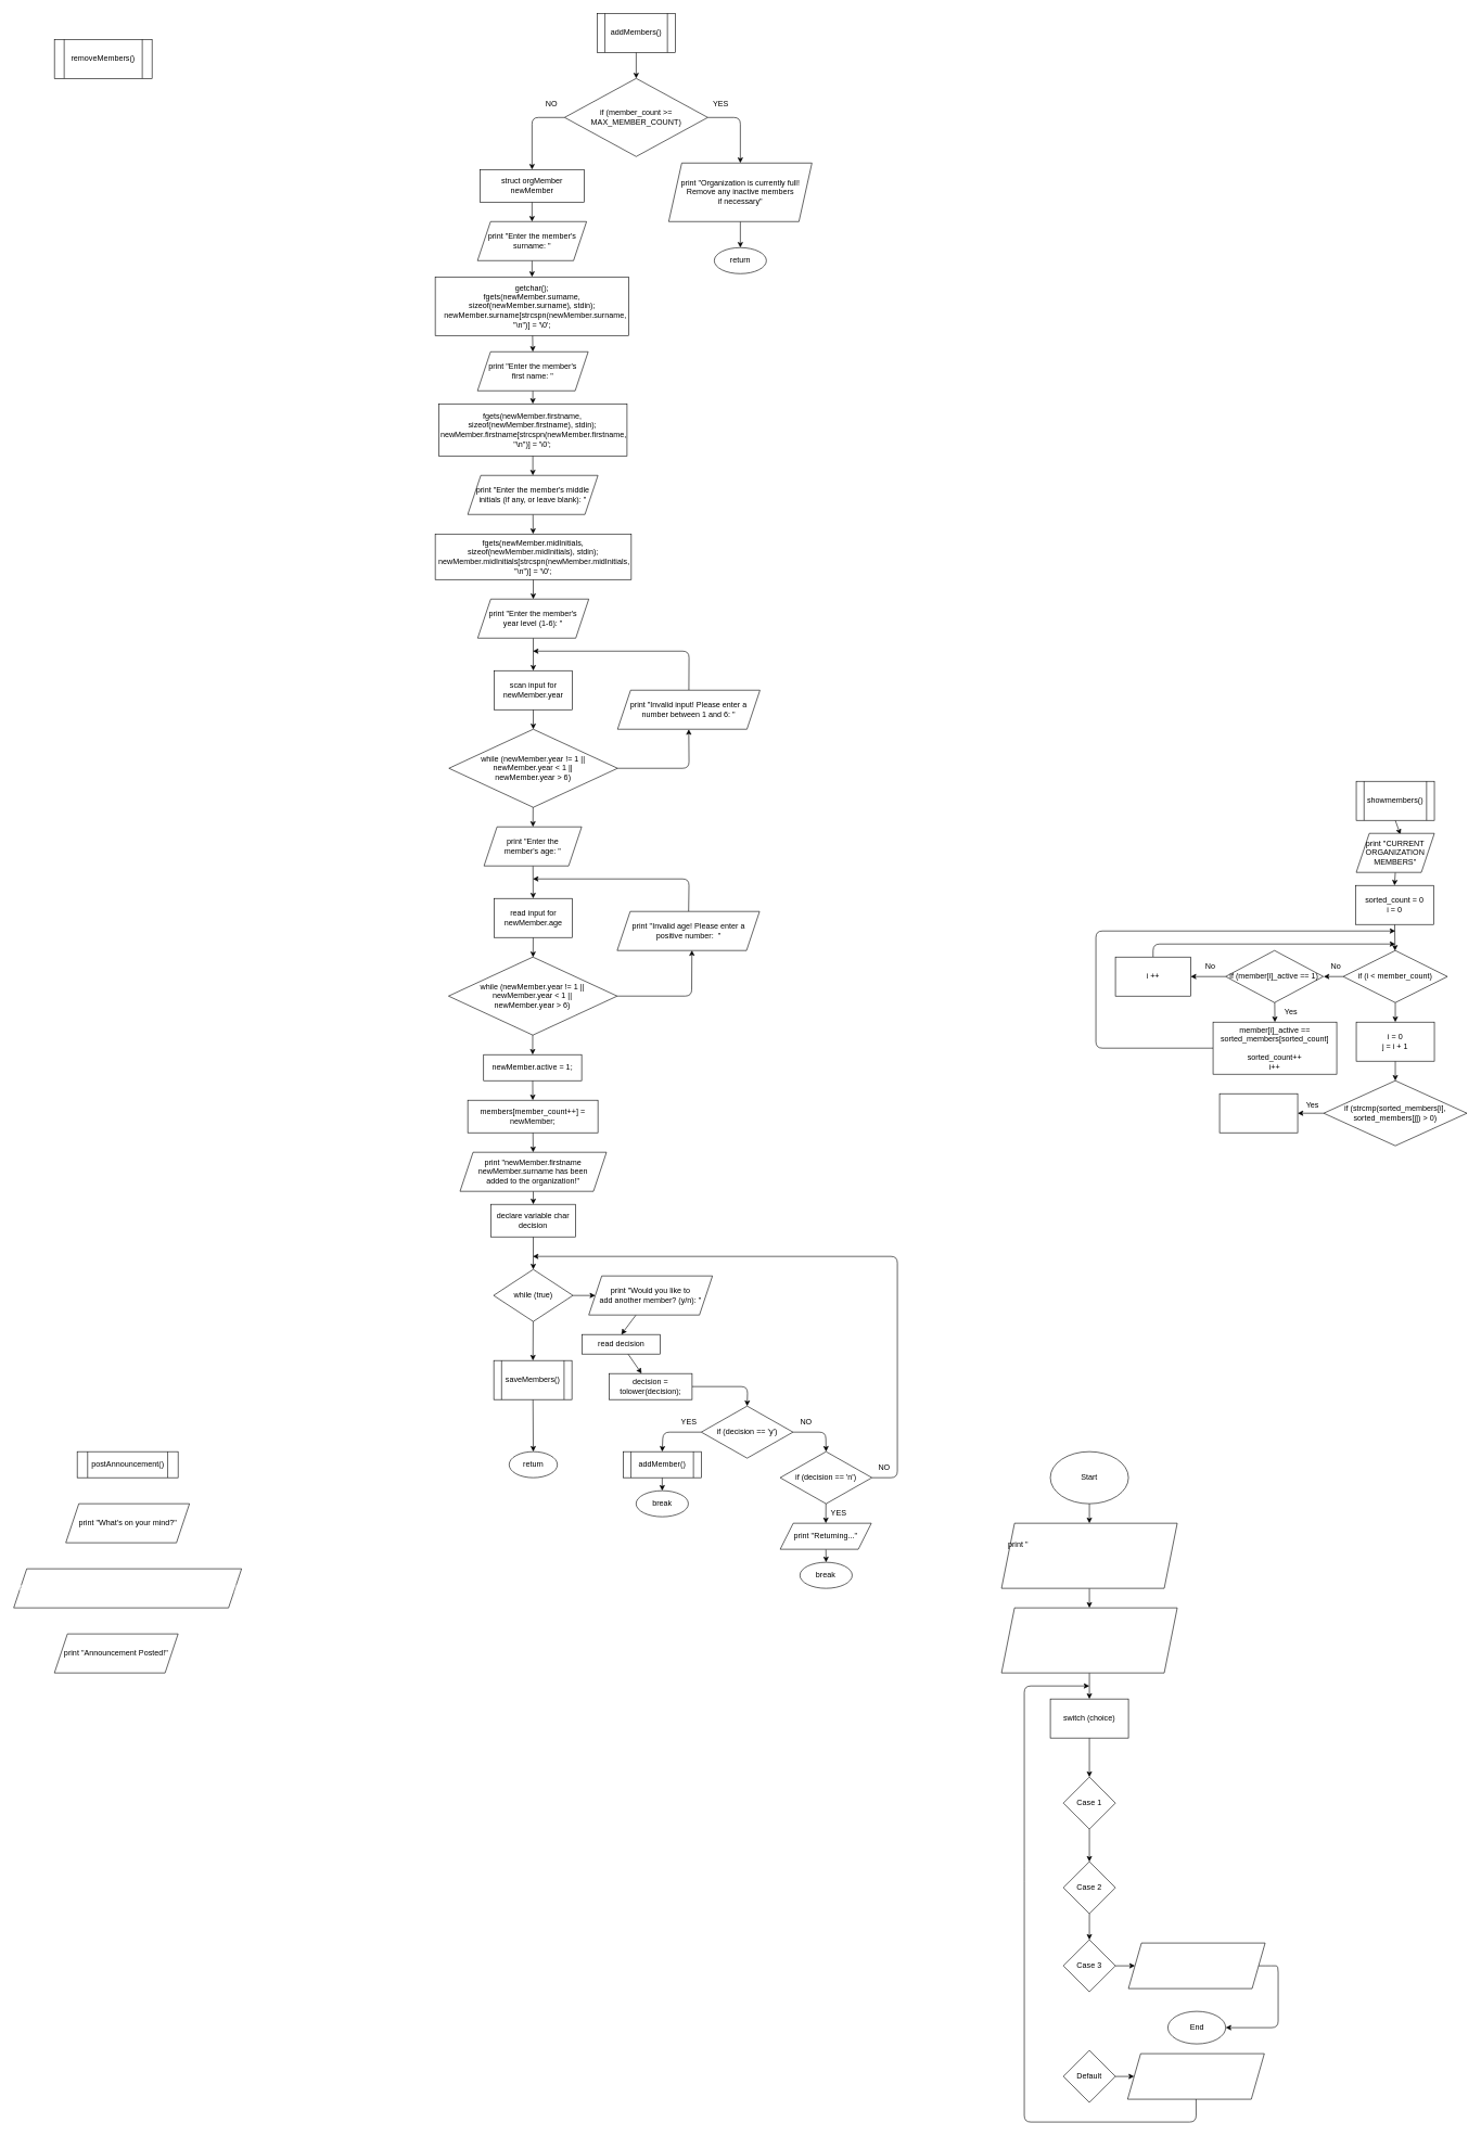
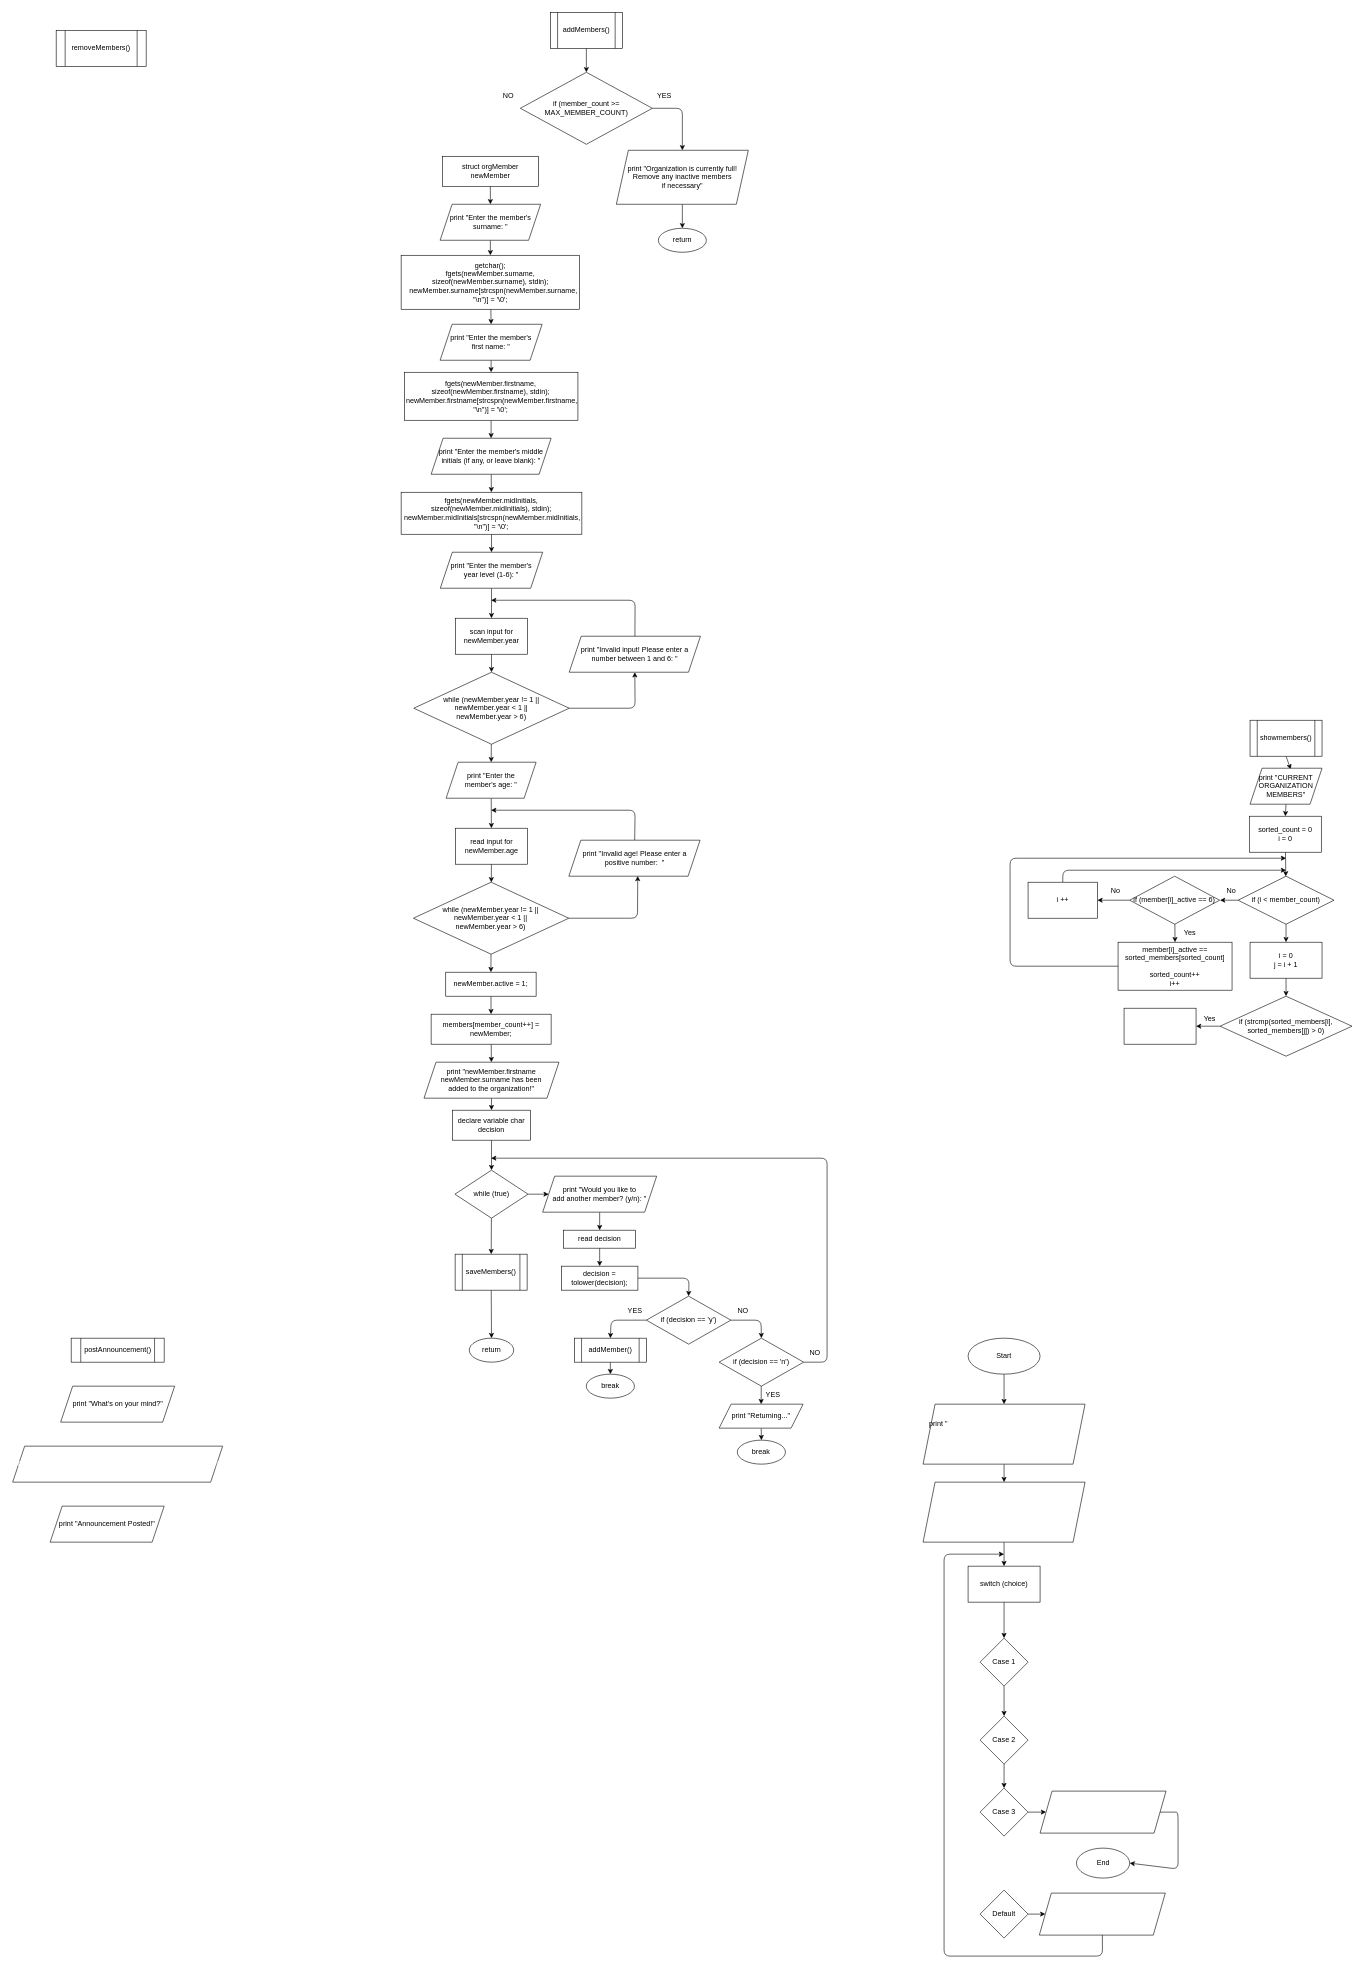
- <mxCell id="130" value="removeMembers()" style="shape=process;whiteSpace=wrap;html=1;backgroundOutline=1;" vertex="1" parent="1"><mxGeometry x="83" y="60" width="150" height="60" as="geometry" /></mxCell>
+ <mxCell id="130" value="removeMembers()" style="shape=process;whiteSpace=wrap;html=1;backgroundOutline=1;" vertex="1" parent="1"><mxGeometry x="93" y="50" width="150" height="60" as="geometry" /></mxCell>
- <mxCell id="12" style="edgeStyle=none;html=1;entryX=0.5;entryY=0;entryDx=0;entryDy=0;" edge="1" parent="1" source="13" target="21"><mxGeometry relative="1" as="geometry"><Array as="points"><mxPoint x="816.75" y="180" /></Array></mxGeometry></mxCell>
- <mxCell id="33" value="if (member[i]_active == 1)" style="rhombus;whiteSpace=wrap;html=1;" vertex="1" parent="1"><mxGeometry x="1882.37" y="1460" width="150" height="80" as="geometry" /></mxCell>
+ <mxCell id="33" value="if (member[i]_active == 6)" style="rhombus;whiteSpace=wrap;html=1;" vertex="1" parent="1"><mxGeometry x="1882.37" y="1460" width="150" height="80" as="geometry" /></mxCell>
- <mxCell id="94" value="read decision" style="rounded=0;whiteSpace=wrap;html=1;" vertex="1" parent="1"><mxGeometry x="893.93" y="2050" width="120" height="30" as="geometry" /></mxCell>
+ <mxCell id="94" value="read decision" style="rounded=0;whiteSpace=wrap;html=1;" vertex="1" parent="1"><mxGeometry x="938.93" y="2050" width="120" height="30" as="geometry" /></mxCell>
- <mxCell id="3" value="Start" style="ellipse;whiteSpace=wrap;html=1;" parent="1" vertex="1"><mxGeometry x="1613" y="2230" width="120" height="80" as="geometry" /></mxCell>
+ <mxCell id="3" value="Start" style="ellipse;whiteSpace=wrap;html=1;" parent="1" vertex="1"><mxGeometry x="1613" y="2230" width="120" height="60" as="geometry" /></mxCell>
- <mxCell id="4" value="End" style="ellipse;whiteSpace=wrap;html=1;" parent="1" vertex="1"><mxGeometry x="1793.62" y="3090" width="88.75" height="50" as="geometry" /></mxCell>
+ <mxCell id="4" value="End" style="ellipse;whiteSpace=wrap;html=1;" parent="1" vertex="1"><mxGeometry x="1793.62" y="3080" width="88.75" height="50" as="geometry" /></mxCell>
